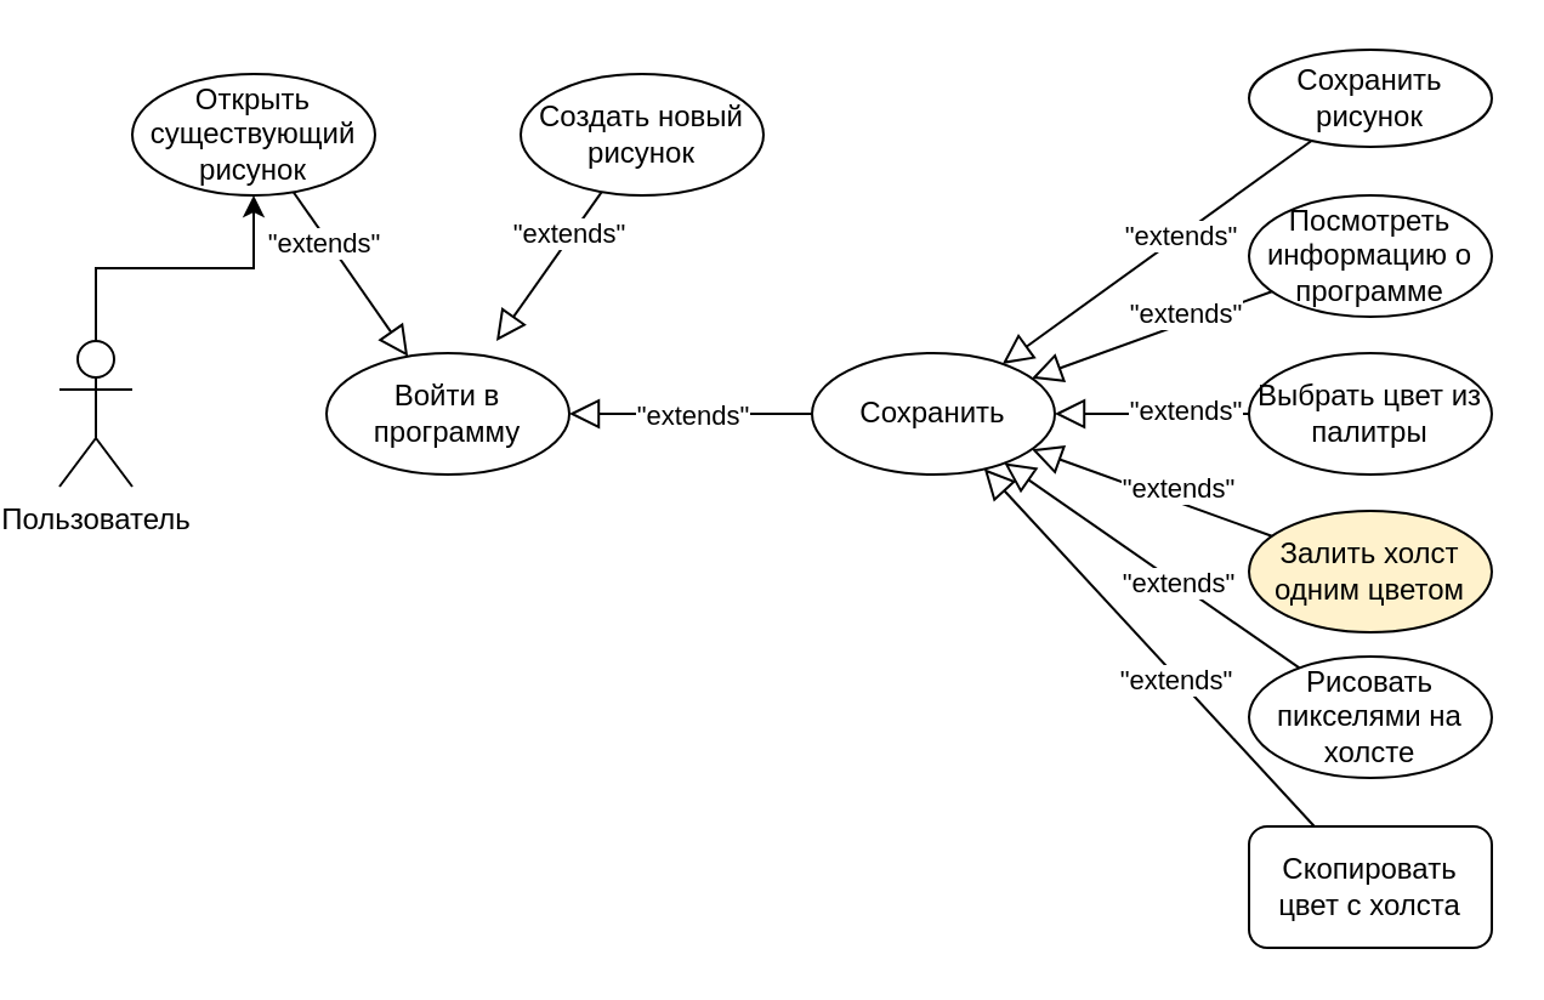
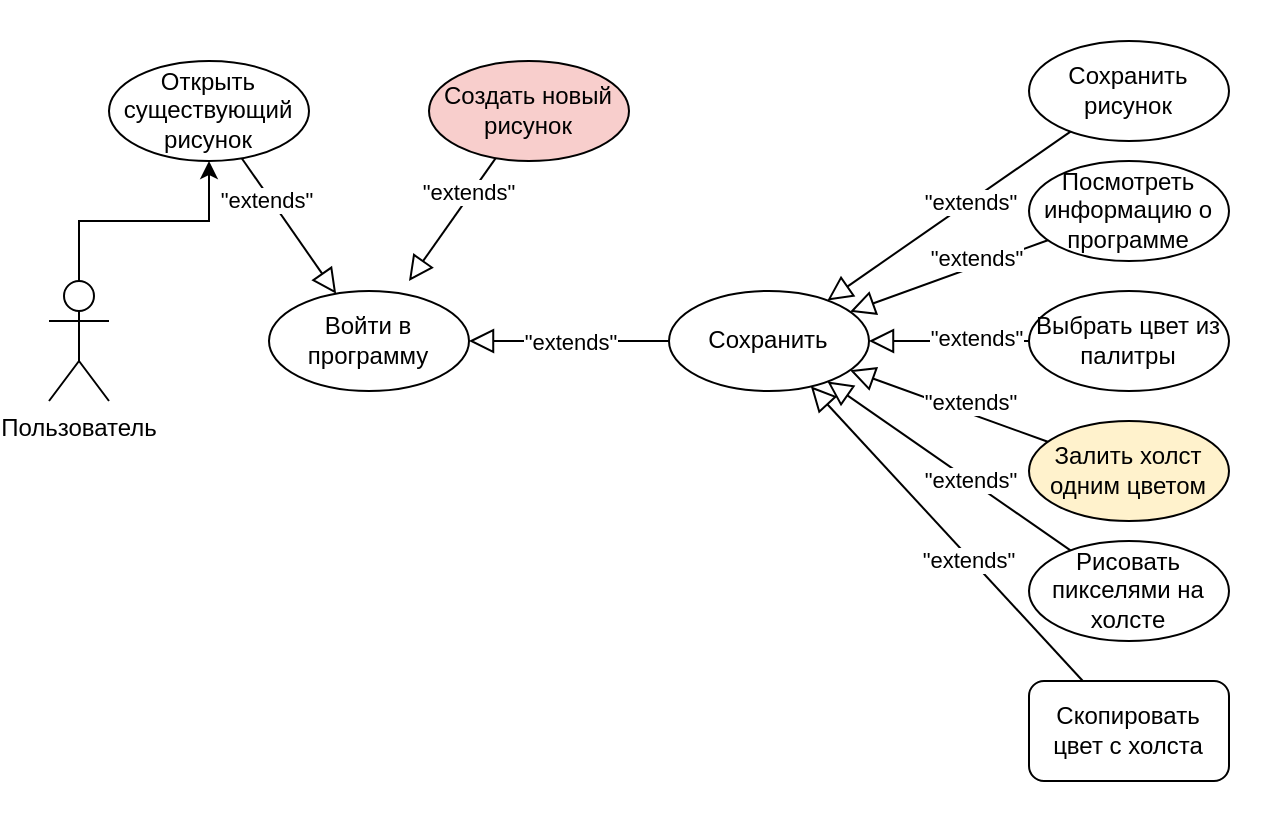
- <mxCell id="12" value="Сохранить рисунок" style="ellipse;whiteSpace=wrap;html=1;" parent="1" vertex="1"><mxGeometry x="510" y="20" width="100" height="40" as="geometry" /></mxCell>
+ <mxCell id="12" value="Сохранить рисунок" style="ellipse;whiteSpace=wrap;html=1;" parent="1" vertex="1"><mxGeometry x="510" y="20" width="100" height="50" as="geometry" /></mxCell>
- <mxCell id="6" value="Создать новый&lt;br&gt;рисунок" style="ellipse;whiteSpace=wrap;html=1;" parent="1" vertex="1"><mxGeometry x="210" y="30" width="100" height="50" as="geometry" /></mxCell>
+ <mxCell id="6" value="Создать новый&lt;br&gt;рисунок" style="ellipse;whiteSpace=wrap;html=1;fillColor=#f8cecc;" parent="1" vertex="1"><mxGeometry x="210" y="30" width="100" height="50" as="geometry" /></mxCell>
